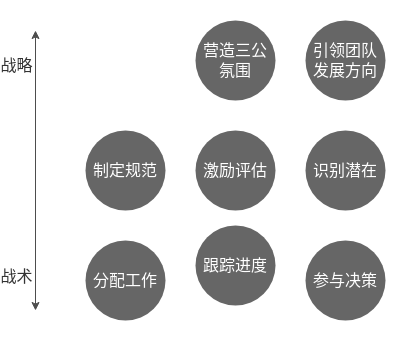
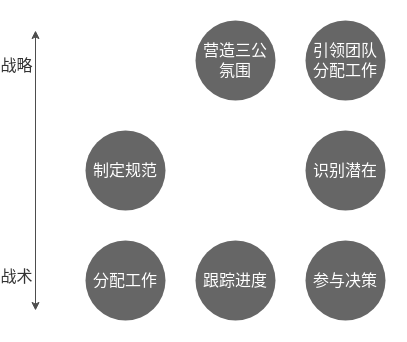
- <mxCell id="3" value="&lt;div&gt;引领团队&lt;/div&gt;&lt;div&gt;发展方向&lt;/div&gt;" style="ellipse;aspect=fixed;fillColor=#666666;strokeColor=none;fontColor=#FFFFFF;labelBackgroundColor=none;fontSize=16;whiteSpace=wrap;html=1;" vertex="1" parent="1"><mxGeometry x="290" y="20" width="80" height="80" as="geometry" /></mxCell>
+ <mxCell id="3" value="&lt;div&gt;引领团队&lt;/div&gt;&lt;div&gt;分配工作&lt;/div&gt;" style="ellipse;aspect=fixed;fillColor=#666666;strokeColor=none;fontColor=#FFFFFF;labelBackgroundColor=none;fontSize=16;whiteSpace=wrap;html=1;" vertex="1" parent="1"><mxGeometry x="290" y="20" width="80" height="80" as="geometry" /></mxCell>
- <mxCell id="5" value="激励评估" style="ellipse;aspect=fixed;fillColor=#666666;strokeColor=none;fontColor=#FFFFFF;labelBackgroundColor=none;fontSize=16;whiteSpace=wrap;html=1;" vertex="1" parent="1"><mxGeometry x="180" y="130" width="80" height="80" as="geometry" /></mxCell>
- <mxCell id="8" value="跟踪进度" style="ellipse;aspect=fixed;fillColor=#666666;strokeColor=none;fontColor=#FFFFFF;labelBackgroundColor=none;fontSize=16;whiteSpace=wrap;html=1;" vertex="1" parent="1"><mxGeometry x="180" y="225" width="80" height="80" as="geometry" /></mxCell>
+ <mxCell id="8" value="跟踪进度" style="ellipse;aspect=fixed;fillColor=#666666;strokeColor=none;fontColor=#FFFFFF;labelBackgroundColor=none;fontSize=16;whiteSpace=wrap;html=1;" vertex="1" parent="1"><mxGeometry x="180" y="240" width="80" height="80" as="geometry" /></mxCell>
